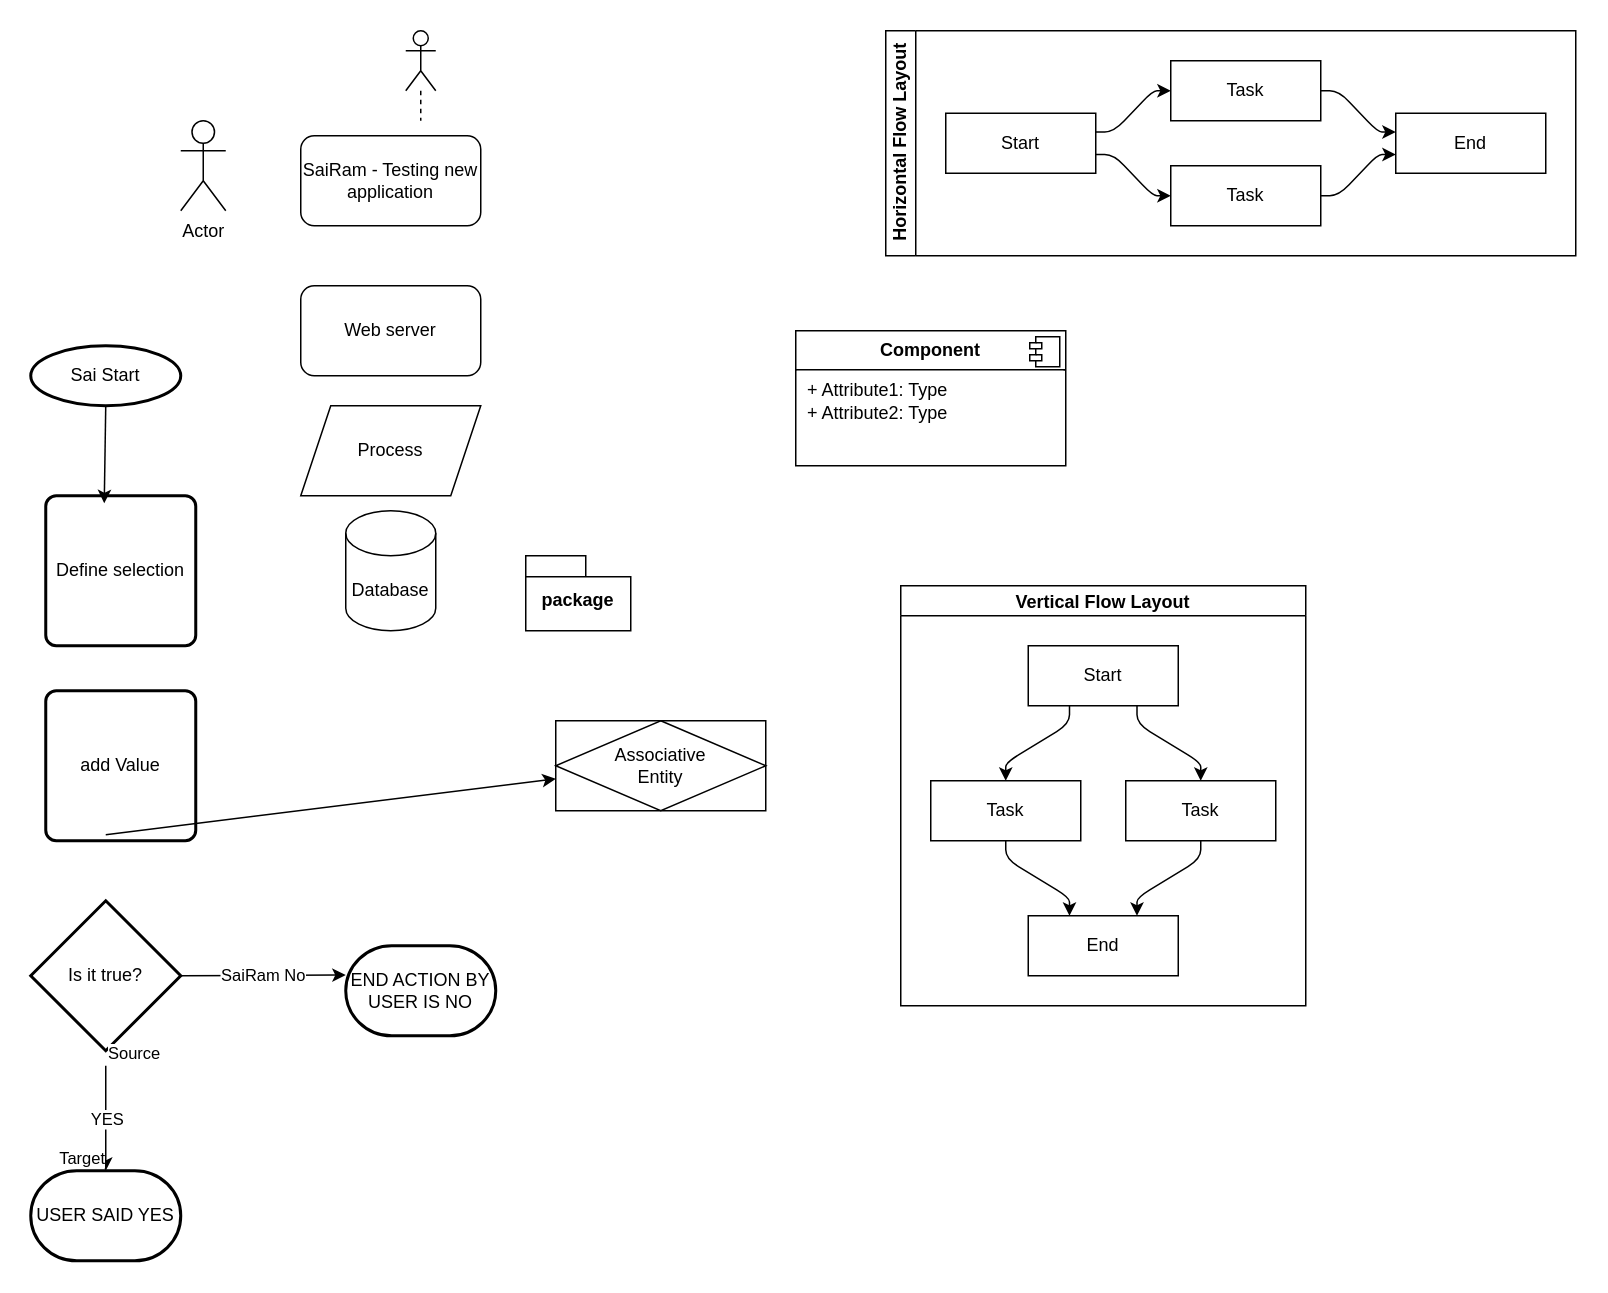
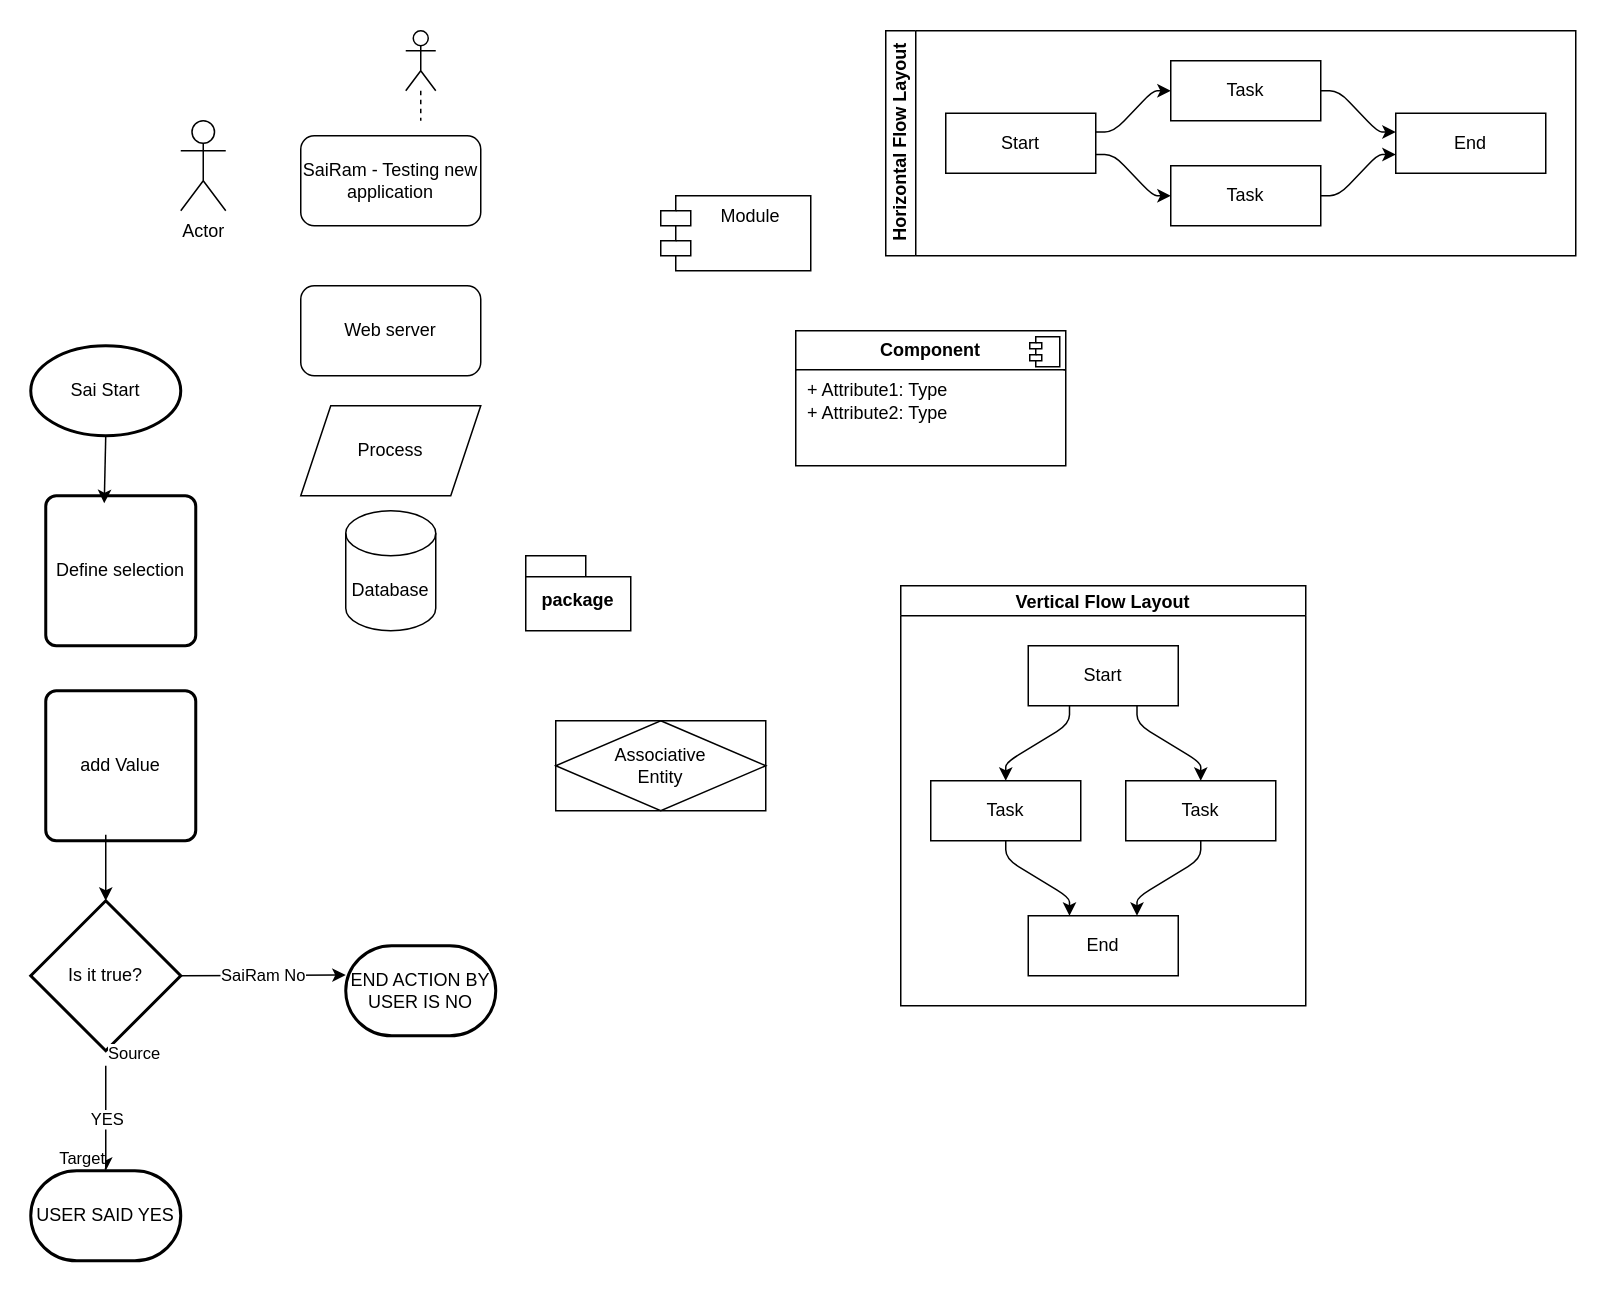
+ <mxCell id="9" value="Module" style="shape=module;align=left;spacingLeft=20;align=center;verticalAlign=top;whiteSpace=wrap;html=1;" vertex="1" parent="1"><mxGeometry x="440" y="130" width="100" height="50" as="geometry" /></mxCell>
- <mxCell id="31" value="Sai Start" style="strokeWidth=2;html=1;shape=mxgraph.flowchart.start_1;whiteSpace=wrap;" vertex="1" parent="1"><mxGeometry x="20" y="230" width="100" height="40" as="geometry" /></mxCell>
+ <mxCell id="31" value="Sai Start" style="strokeWidth=2;html=1;shape=mxgraph.flowchart.start_1;whiteSpace=wrap;" vertex="1" parent="1"><mxGeometry x="20" y="230" width="100" height="60" as="geometry" /></mxCell>
- <mxCell id="38" value="" style="endArrow=classic;html=1;rounded=0;exitX=0.4;exitY=0.96;exitDx=0;exitDy=0;exitPerimeter=0;" edge="1" parent="1" source="33" target="12"><mxGeometry width="50" height="50" relative="1" as="geometry"><mxPoint x="360" y="420" as="sourcePoint" /><mxPoint x="410" y="370" as="targetPoint" /></mxGeometry></mxCell>
+ <mxCell id="38" value="" style="endArrow=classic;html=1;rounded=0;exitX=0.4;exitY=0.96;exitDx=0;exitDy=0;entryX=0.5;entryY=0;entryDx=0;entryDy=0;entryPerimeter=0;exitPerimeter=0;" edge="1" parent="1" source="33" target="34"><mxGeometry width="50" height="50" relative="1" as="geometry"><mxPoint x="360" y="420" as="sourcePoint" /><mxPoint x="410" y="370" as="targetPoint" /></mxGeometry></mxCell>
